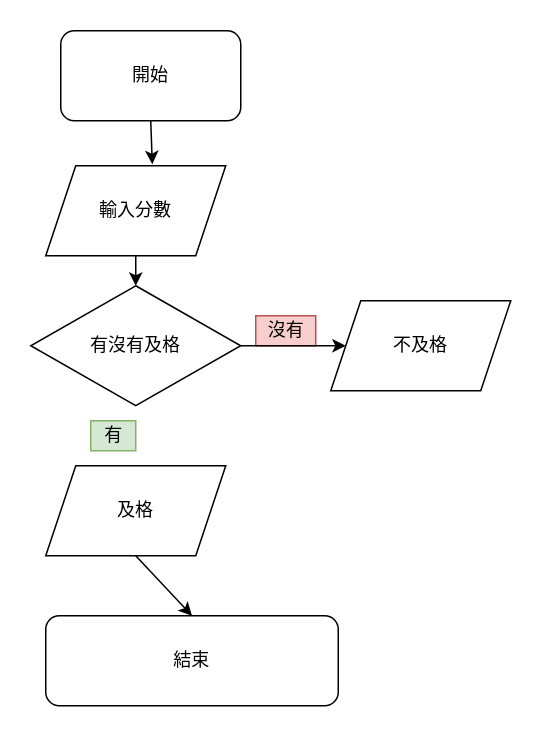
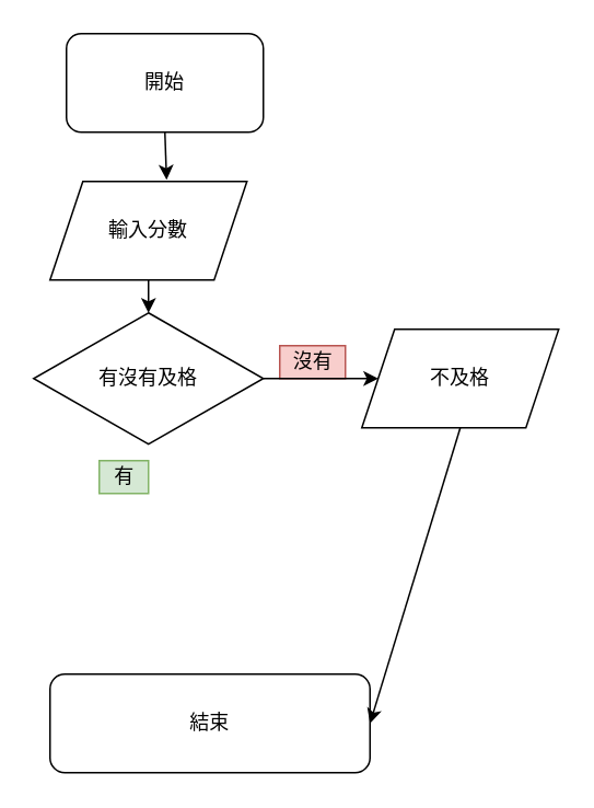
- <mxCell id="8" value="及格" style="shape=parallelogram;perimeter=parallelogramPerimeter;whiteSpace=wrap;html=1;fixedSize=1;" vertex="1" parent="1"><mxGeometry x="30" y="310" width="120" height="60" as="geometry" /></mxCell>
+ <mxCell id="15" value="" style="endArrow=classic;html=1;exitX=0.5;exitY=1;exitDx=0;exitDy=0;entryX=1;entryY=0.5;entryDx=0;entryDy=0;" edge="1" parent="1" source="9" target="4"><mxGeometry width="50" height="50" relative="1" as="geometry"><mxPoint x="180" y="280" as="sourcePoint" /><mxPoint x="230" y="230" as="targetPoint" /></mxGeometry></mxCell>
- <mxCell id="11" value="" style="endArrow=classic;html=1;exitX=0.5;exitY=1;exitDx=0;exitDy=0;entryX=0.5;entryY=0;entryDx=0;entryDy=0;" edge="1" parent="1" source="8" target="4"><mxGeometry width="50" height="50" relative="1" as="geometry"><mxPoint x="110" y="280" as="sourcePoint" /><mxPoint x="160" y="230" as="targetPoint" /></mxGeometry></mxCell>
